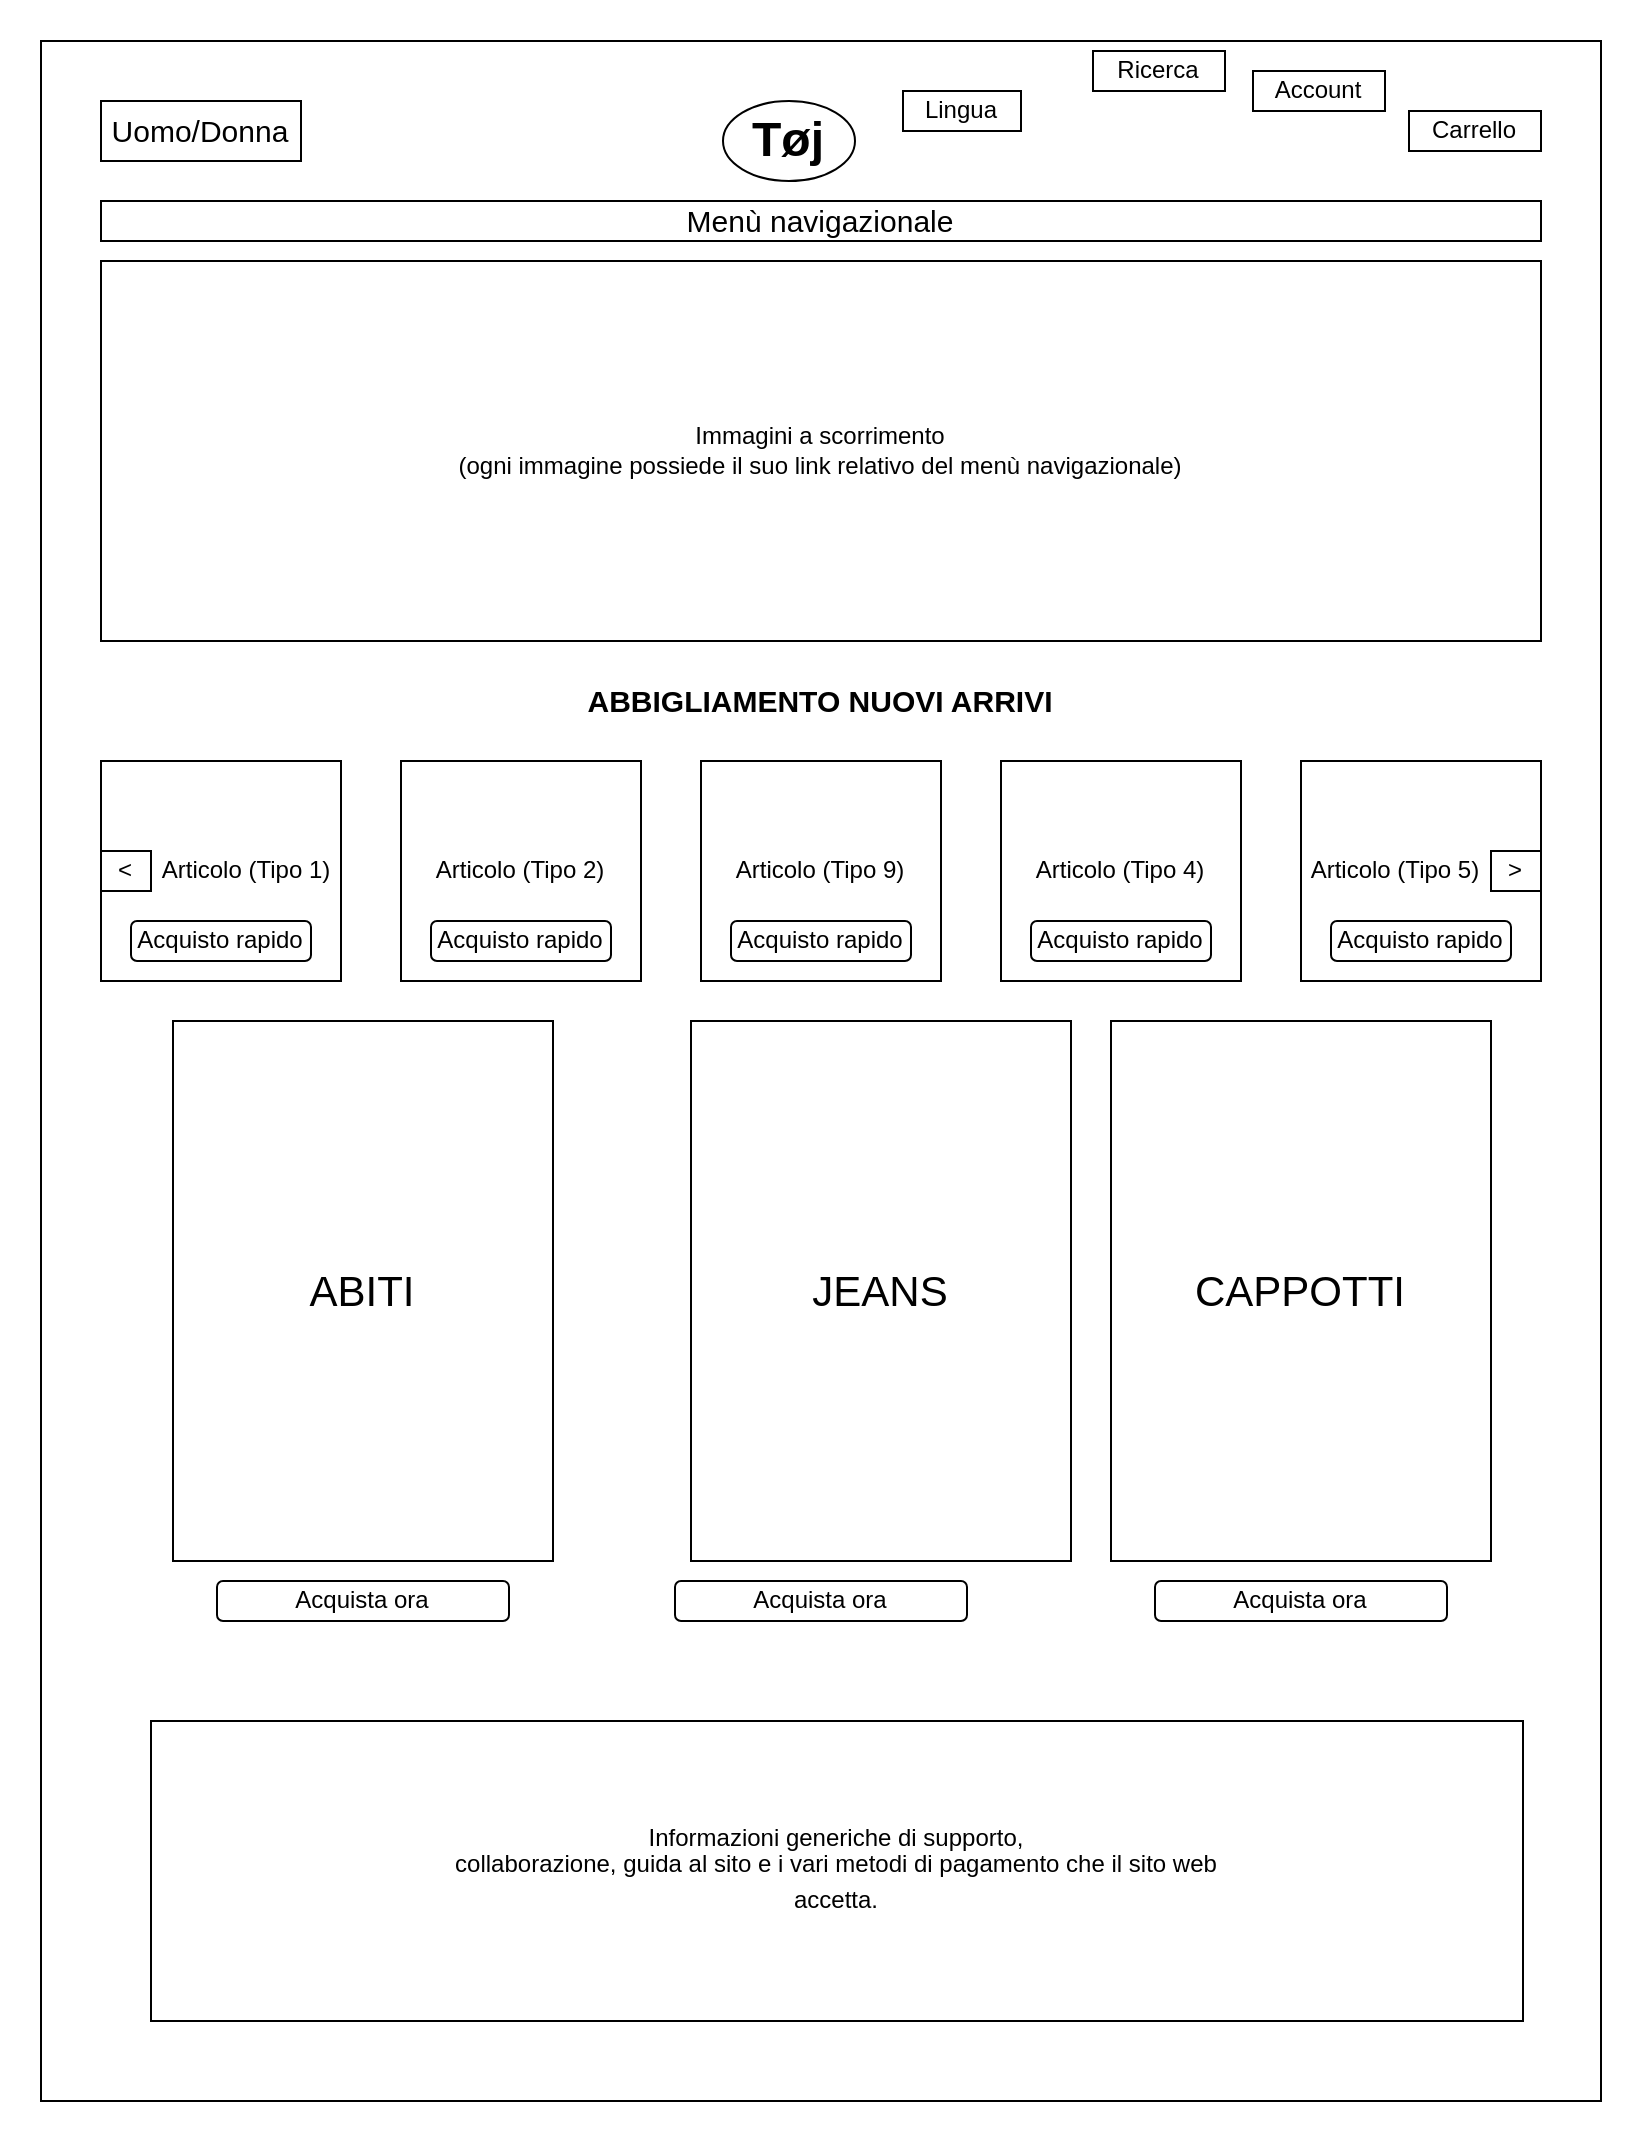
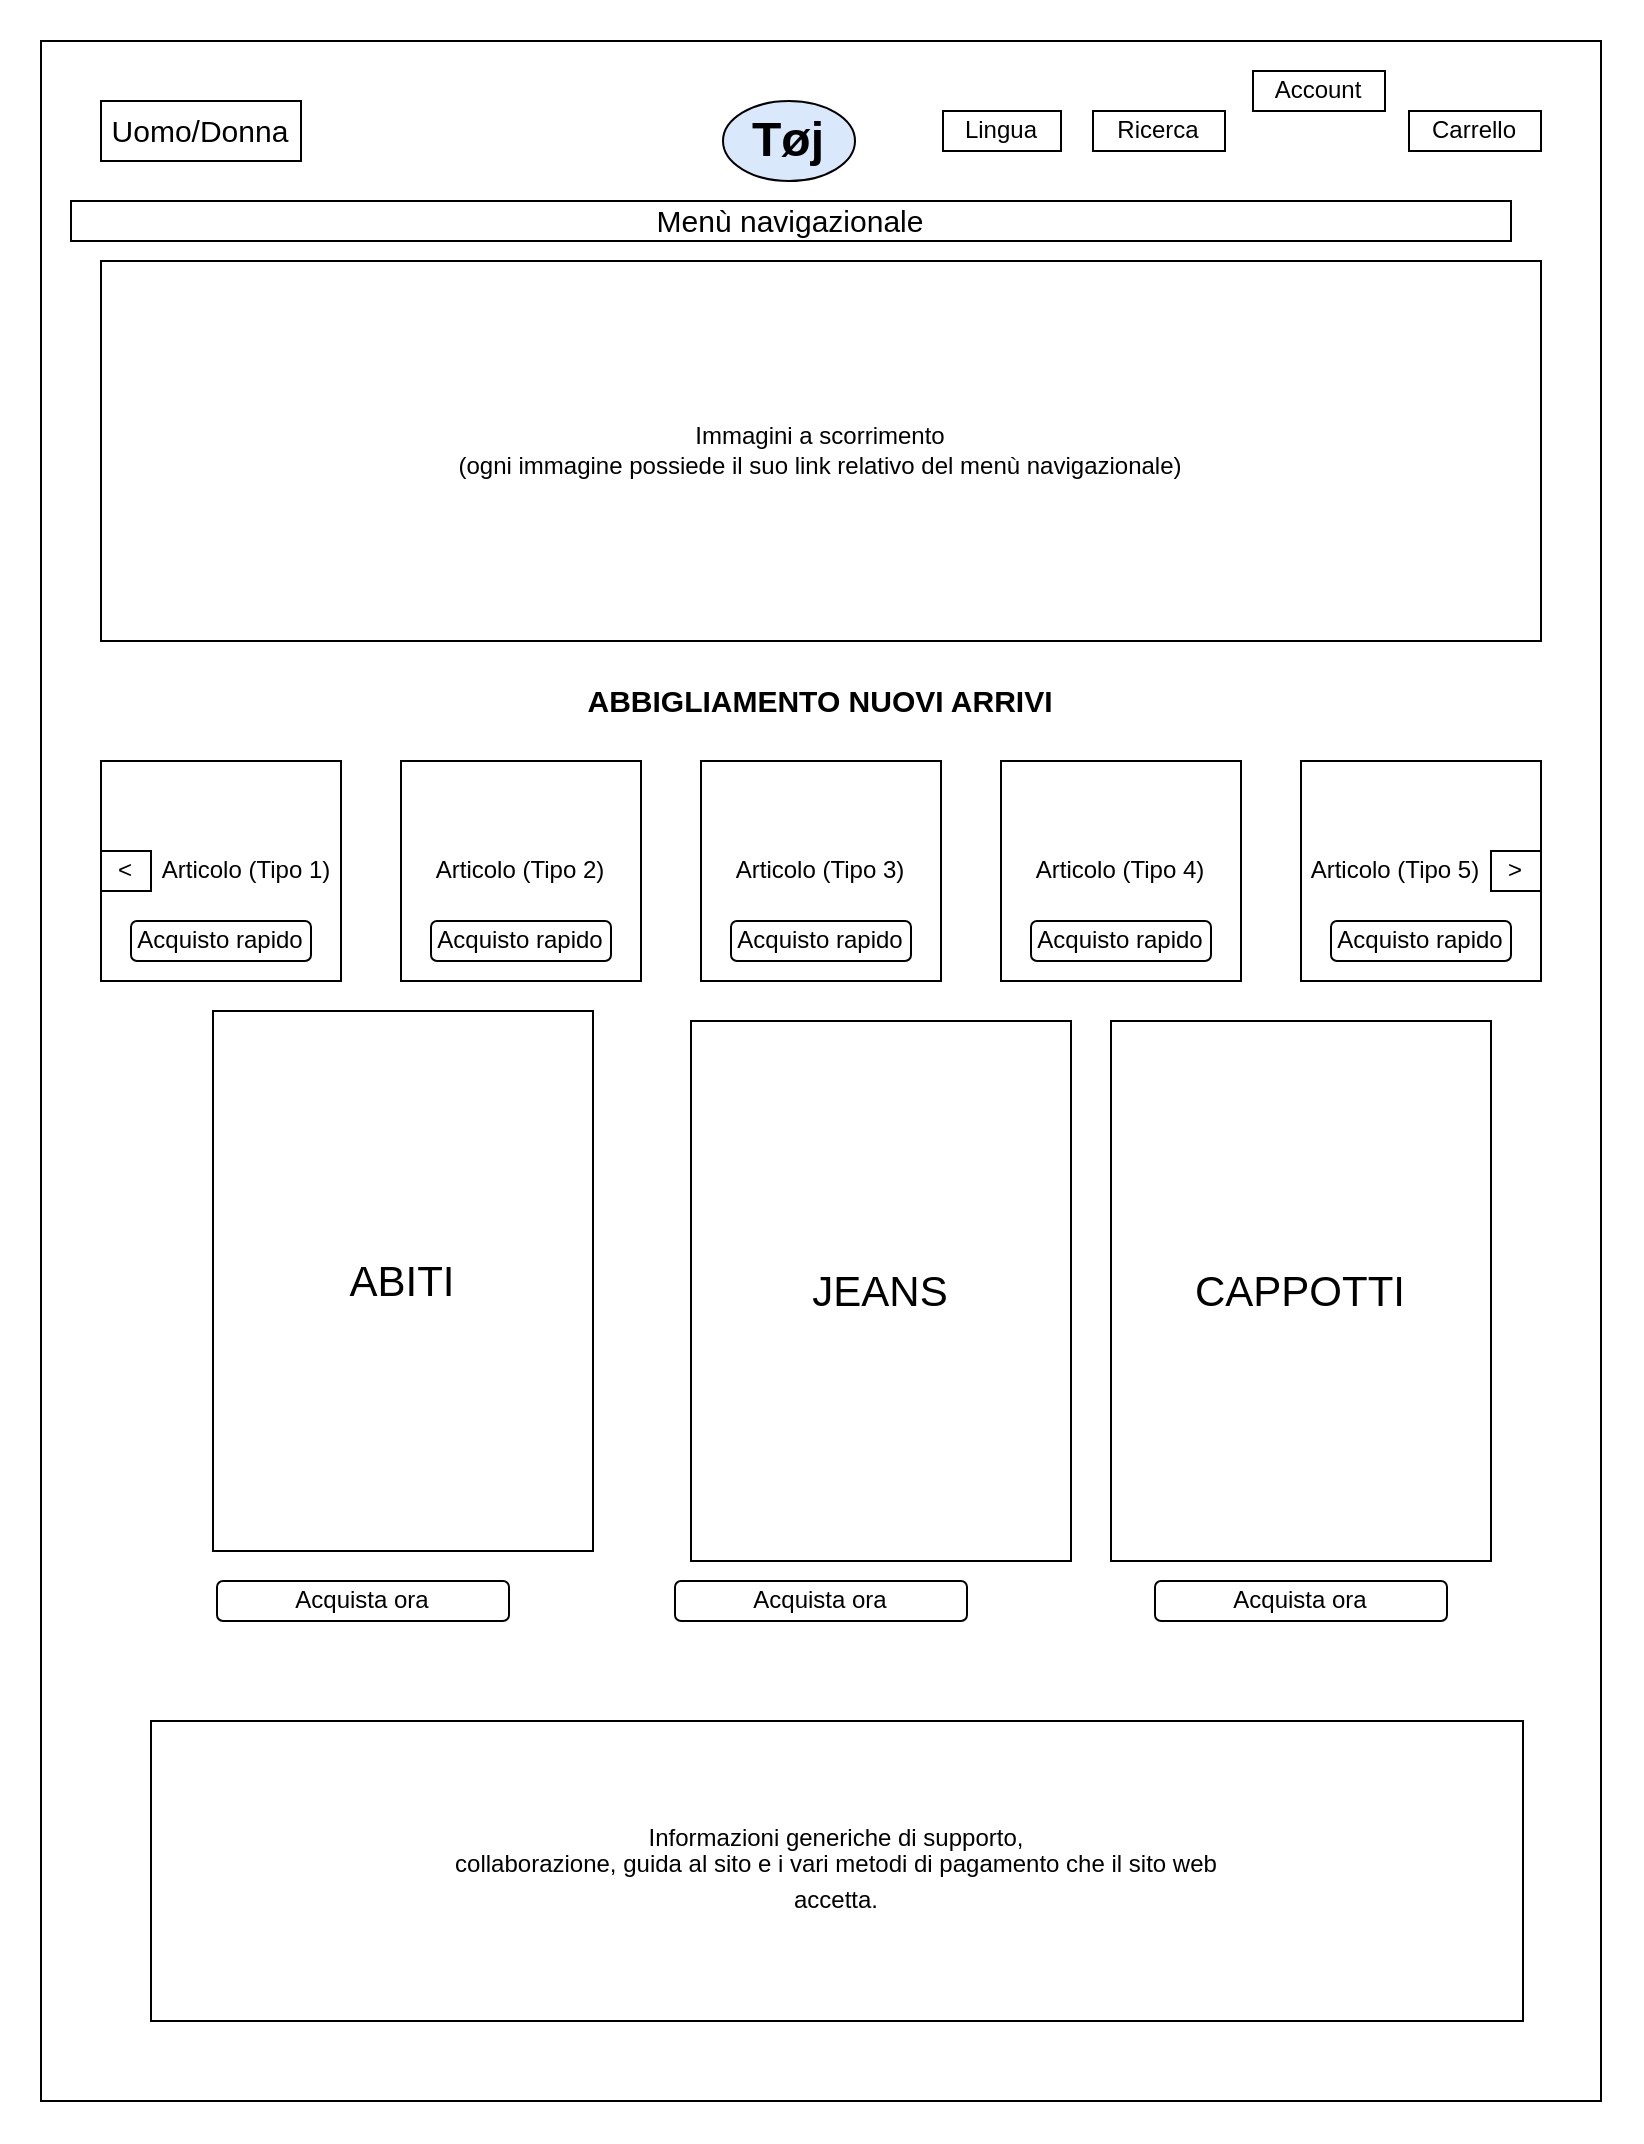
- <mxCell id="5" value="&lt;font style=&quot;font-size: 12px&quot;&gt;Ricerca&lt;/font&gt;" style="rounded=0;whiteSpace=wrap;html=1;" parent="1" vertex="1"><mxGeometry x="546" y="25" width="66" height="20" as="geometry" /></mxCell>
+ <mxCell id="5" value="&lt;font style=&quot;font-size: 12px&quot;&gt;Ricerca&lt;/font&gt;" style="rounded=0;whiteSpace=wrap;html=1;" parent="1" vertex="1"><mxGeometry x="546" y="55" width="66" height="20" as="geometry" /></mxCell>
- <mxCell id="30" value="&lt;font style=&quot;font-size: 12px&quot;&gt;Lingua&lt;/font&gt;" style="rounded=0;whiteSpace=wrap;html=1;" vertex="1" parent="1"><mxGeometry x="451" y="45" width="59" height="20" as="geometry" /></mxCell>
+ <mxCell id="30" value="&lt;font style=&quot;font-size: 12px&quot;&gt;Lingua&lt;/font&gt;" style="rounded=0;whiteSpace=wrap;html=1;" vertex="1" parent="1"><mxGeometry x="471" y="55" width="59" height="20" as="geometry" /></mxCell>
- <mxCell id="3" value="&lt;font size=&quot;1&quot;&gt;&lt;b style=&quot;font-size: 24px&quot;&gt;Tøj&lt;/b&gt;&lt;/font&gt;" style="ellipse;whiteSpace=wrap;html=1;" parent="1" vertex="1"><mxGeometry x="361" y="50" width="66" height="40" as="geometry" /></mxCell>
+ <mxCell id="3" value="&lt;font size=&quot;1&quot;&gt;&lt;b style=&quot;font-size: 24px&quot;&gt;Tøj&lt;/b&gt;&lt;/font&gt;" style="ellipse;whiteSpace=wrap;html=1;fillColor=#dae8fc;" parent="1" vertex="1"><mxGeometry x="361" y="50" width="66" height="40" as="geometry" /></mxCell>
- <mxCell id="8" value="&lt;font style=&quot;font-size: 15px&quot;&gt;Menù navigazionale&lt;/font&gt;" style="rounded=0;whiteSpace=wrap;html=1;" parent="1" vertex="1"><mxGeometry x="50" y="100" width="720" height="20" as="geometry" /></mxCell>
+ <mxCell id="8" value="&lt;font style=&quot;font-size: 15px&quot;&gt;Menù navigazionale&lt;/font&gt;" style="rounded=0;whiteSpace=wrap;html=1;" parent="1" vertex="1"><mxGeometry x="35" y="100" width="720" height="20" as="geometry" /></mxCell>
- <mxCell id="12" value="Articolo (Tipo 9)" style="rounded=0;whiteSpace=wrap;html=1;" parent="1" vertex="1"><mxGeometry x="350" y="380" width="120" height="110" as="geometry" /></mxCell>
+ <mxCell id="12" value="Articolo (Tipo 3)" style="rounded=0;whiteSpace=wrap;html=1;" parent="1" vertex="1"><mxGeometry x="350" y="380" width="120" height="110" as="geometry" /></mxCell>
- <mxCell id="22" value="&lt;font style=&quot;font-size: 21px&quot;&gt;ABITI&lt;/font&gt;" style="rounded=0;whiteSpace=wrap;html=1;" vertex="1" parent="1"><mxGeometry x="86" y="510" width="190" height="270" as="geometry" /></mxCell>
+ <mxCell id="22" value="&lt;font style=&quot;font-size: 21px&quot;&gt;ABITI&lt;/font&gt;" style="rounded=0;whiteSpace=wrap;html=1;" vertex="1" parent="1"><mxGeometry x="106" y="505" width="190" height="270" as="geometry" /></mxCell>
